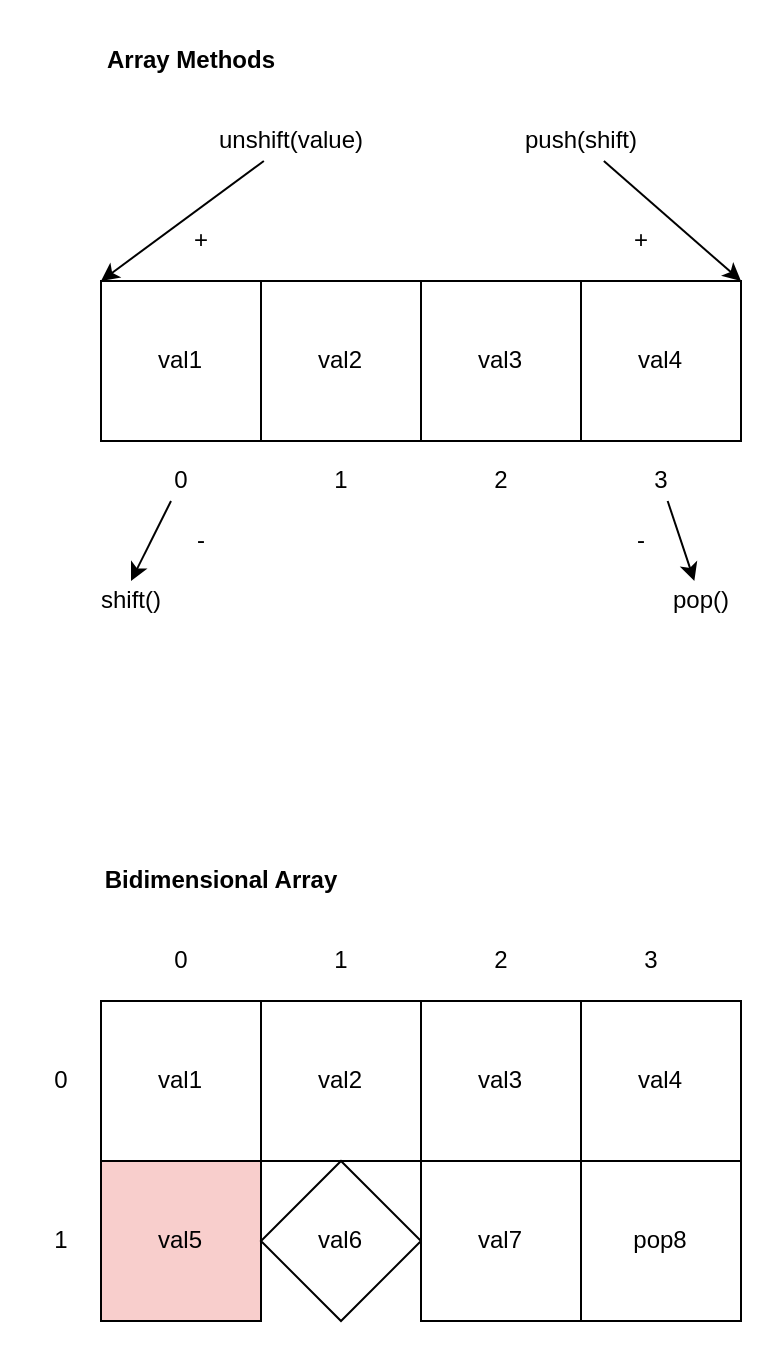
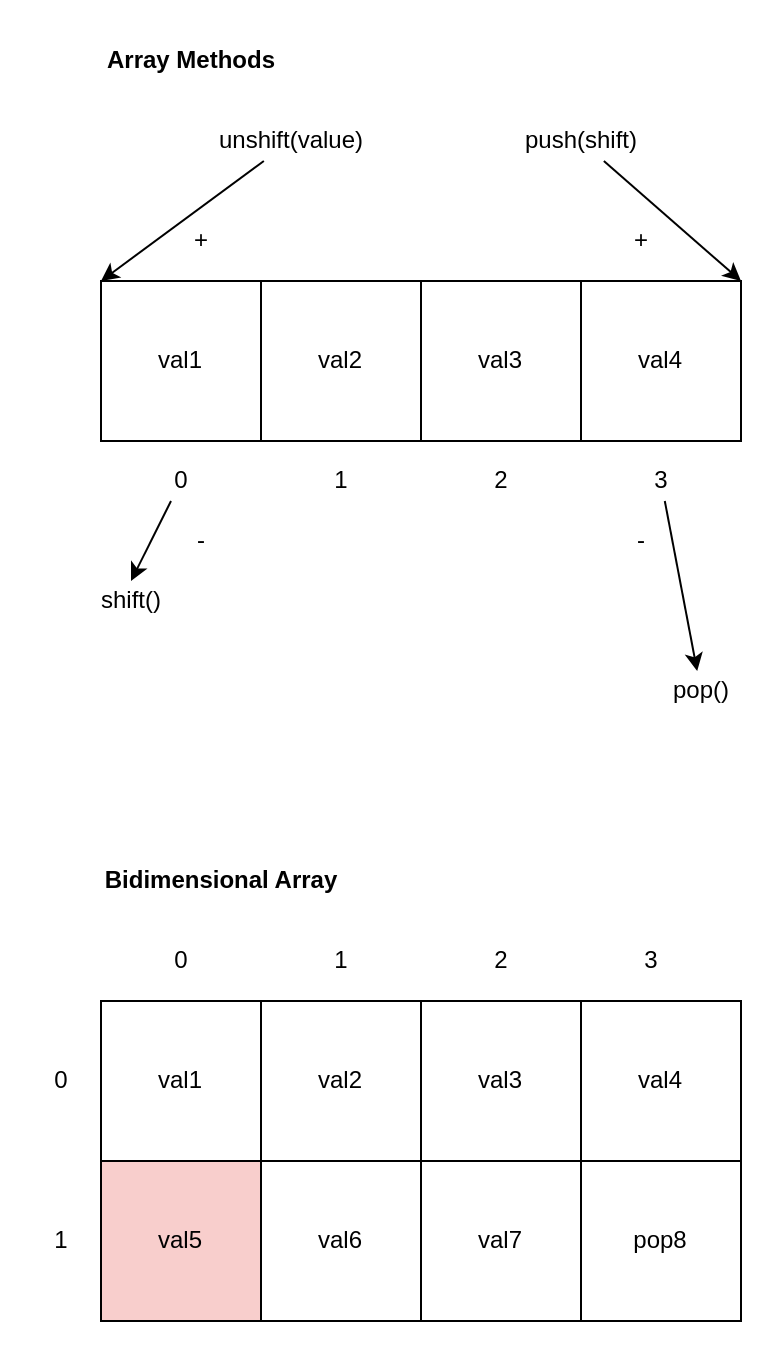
- <mxCell id="17" value="pop()" style="text;html=1;align=center;verticalAlign=middle;resizable=0;points=[];autosize=1;strokeColor=none;fillColor=none;" vertex="1" parent="1"><mxGeometry x="330" y="290" width="40" height="20" as="geometry" /></mxCell>
+ <mxCell id="17" value="pop()" style="text;html=1;align=center;verticalAlign=middle;resizable=0;points=[];autosize=1;strokeColor=none;fillColor=none;" vertex="1" parent="1"><mxGeometry x="330" y="335" width="40" height="20" as="geometry" /></mxCell>
- <mxCell id="27" value="val6" style="rhombus;whiteSpace=wrap;html=1;aspect=fixed;" vertex="1" parent="1"><mxGeometry x="130" y="580" width="80" height="80" as="geometry" /></mxCell>
+ <mxCell id="27" value="val6" style="whiteSpace=wrap;html=1;aspect=fixed;" vertex="1" parent="1"><mxGeometry x="130" y="580" width="80" height="80" as="geometry" /></mxCell>
